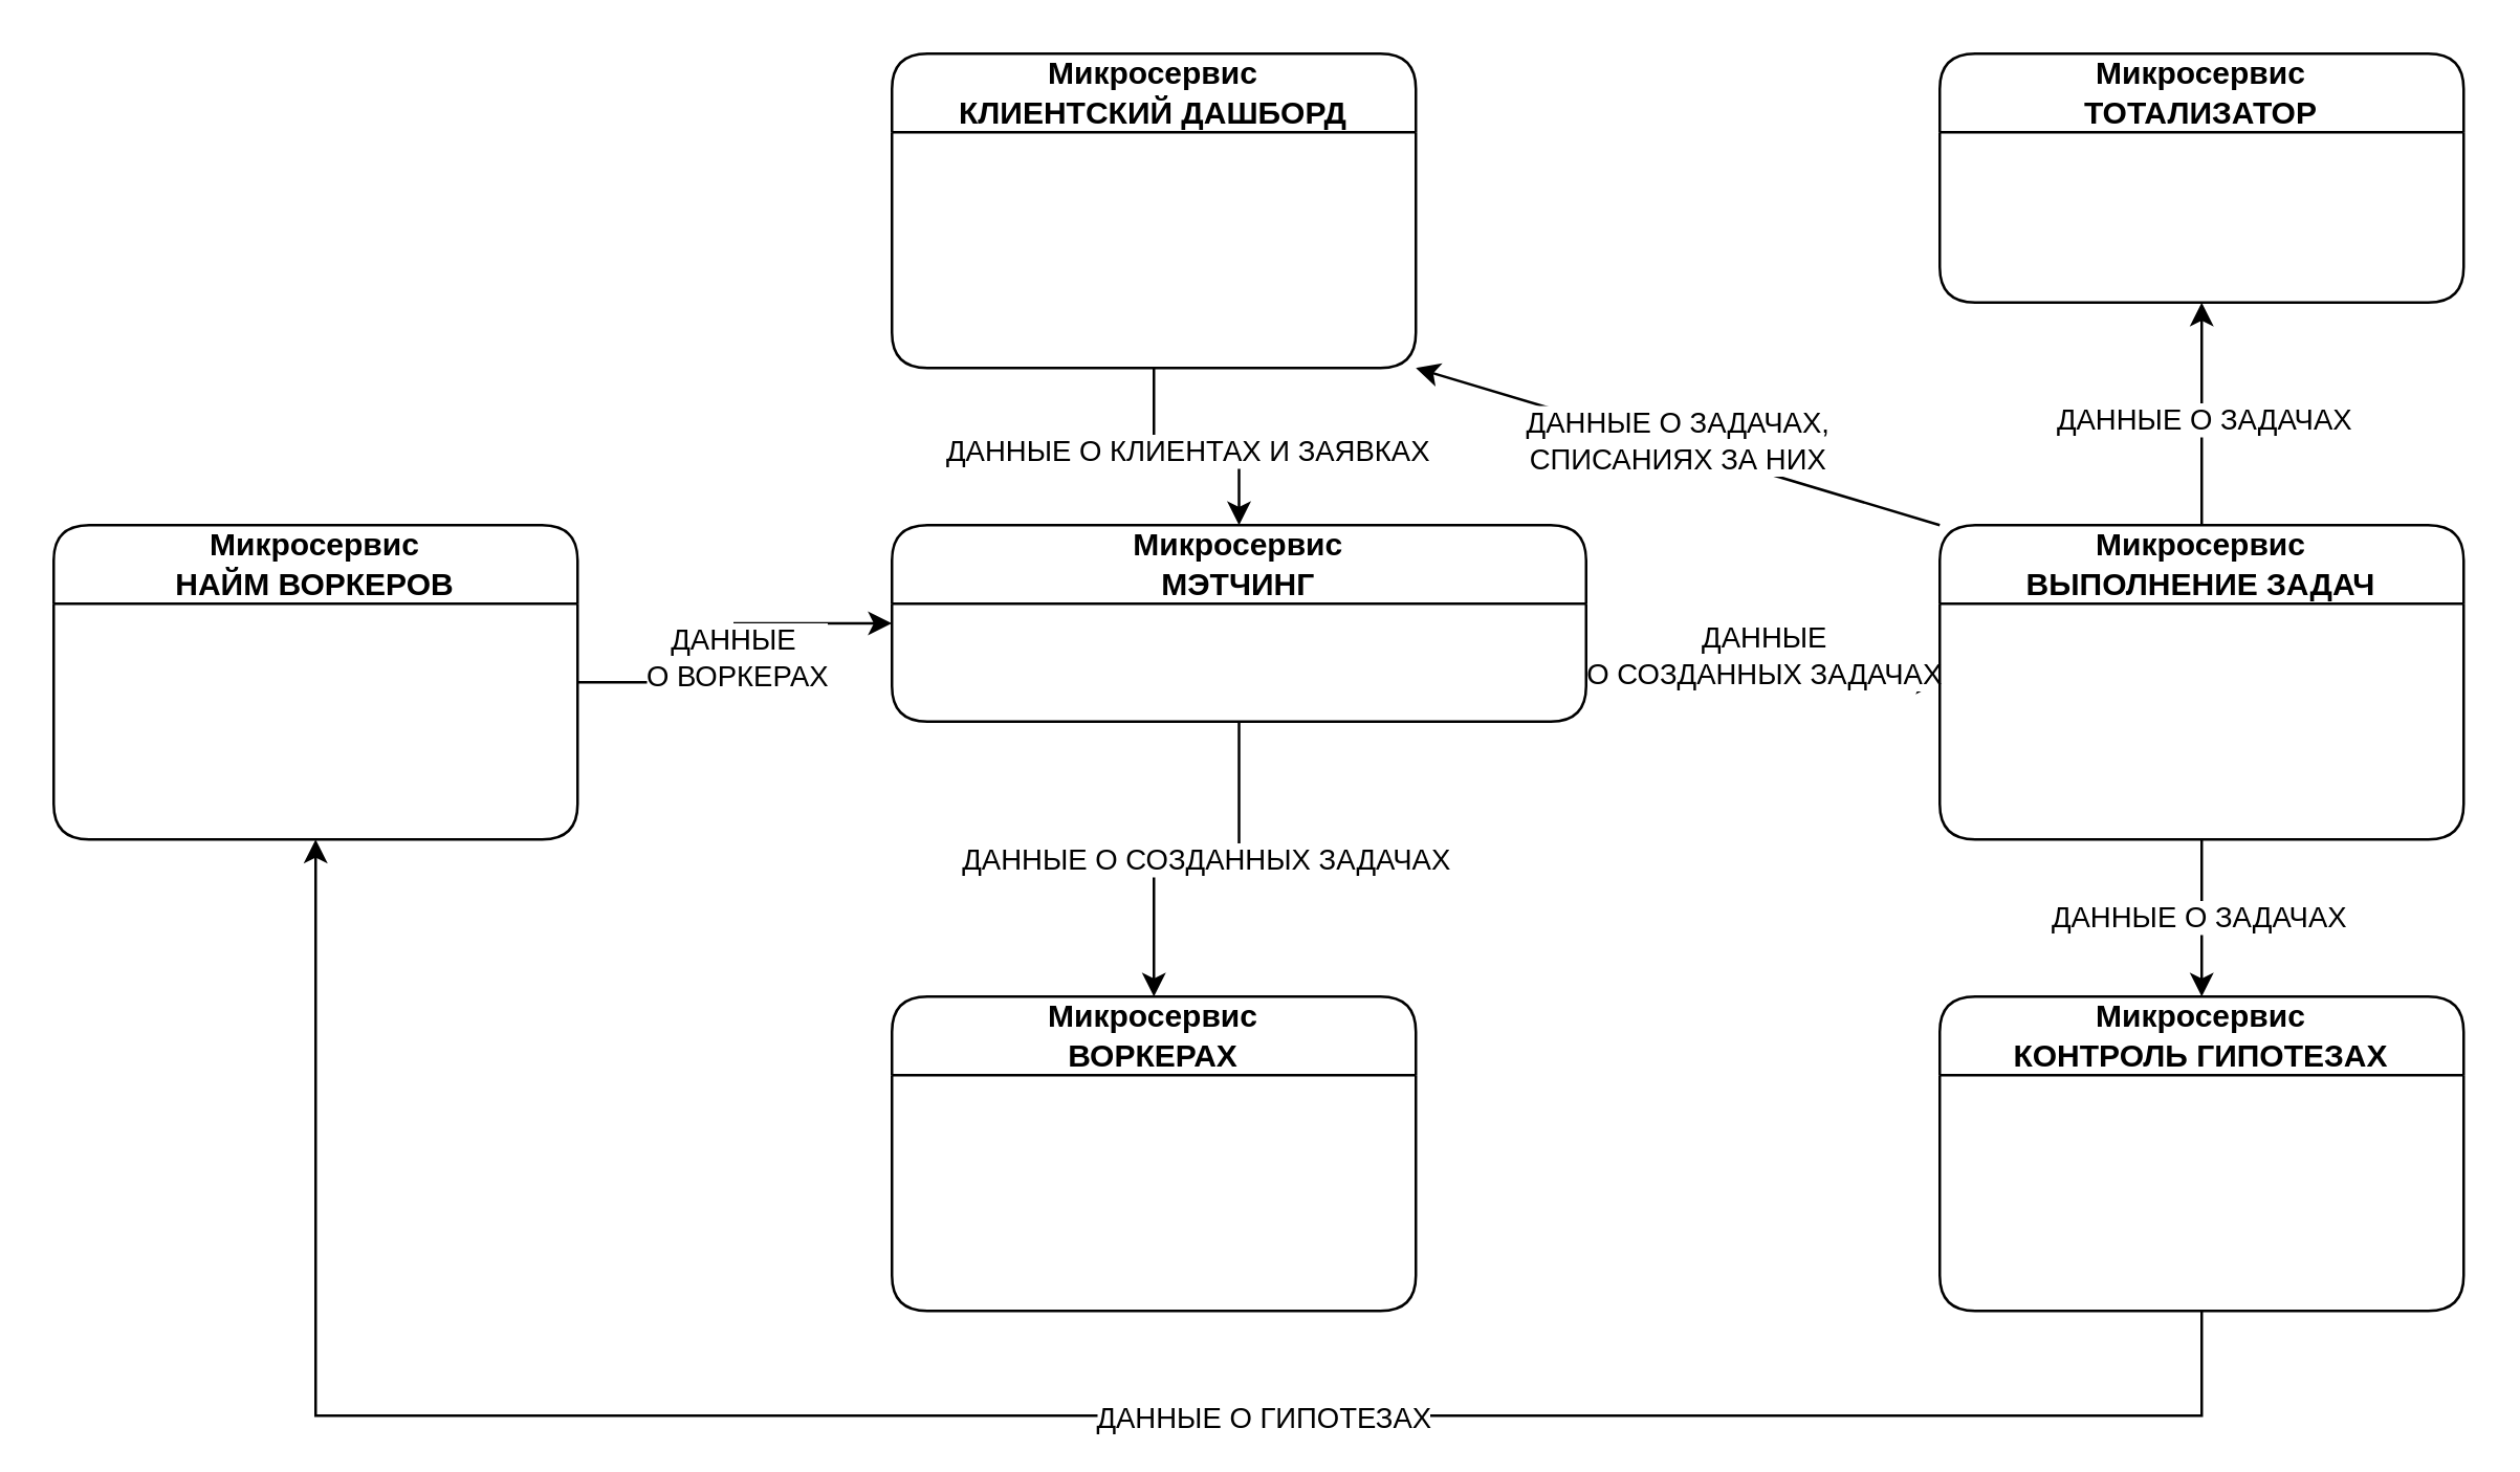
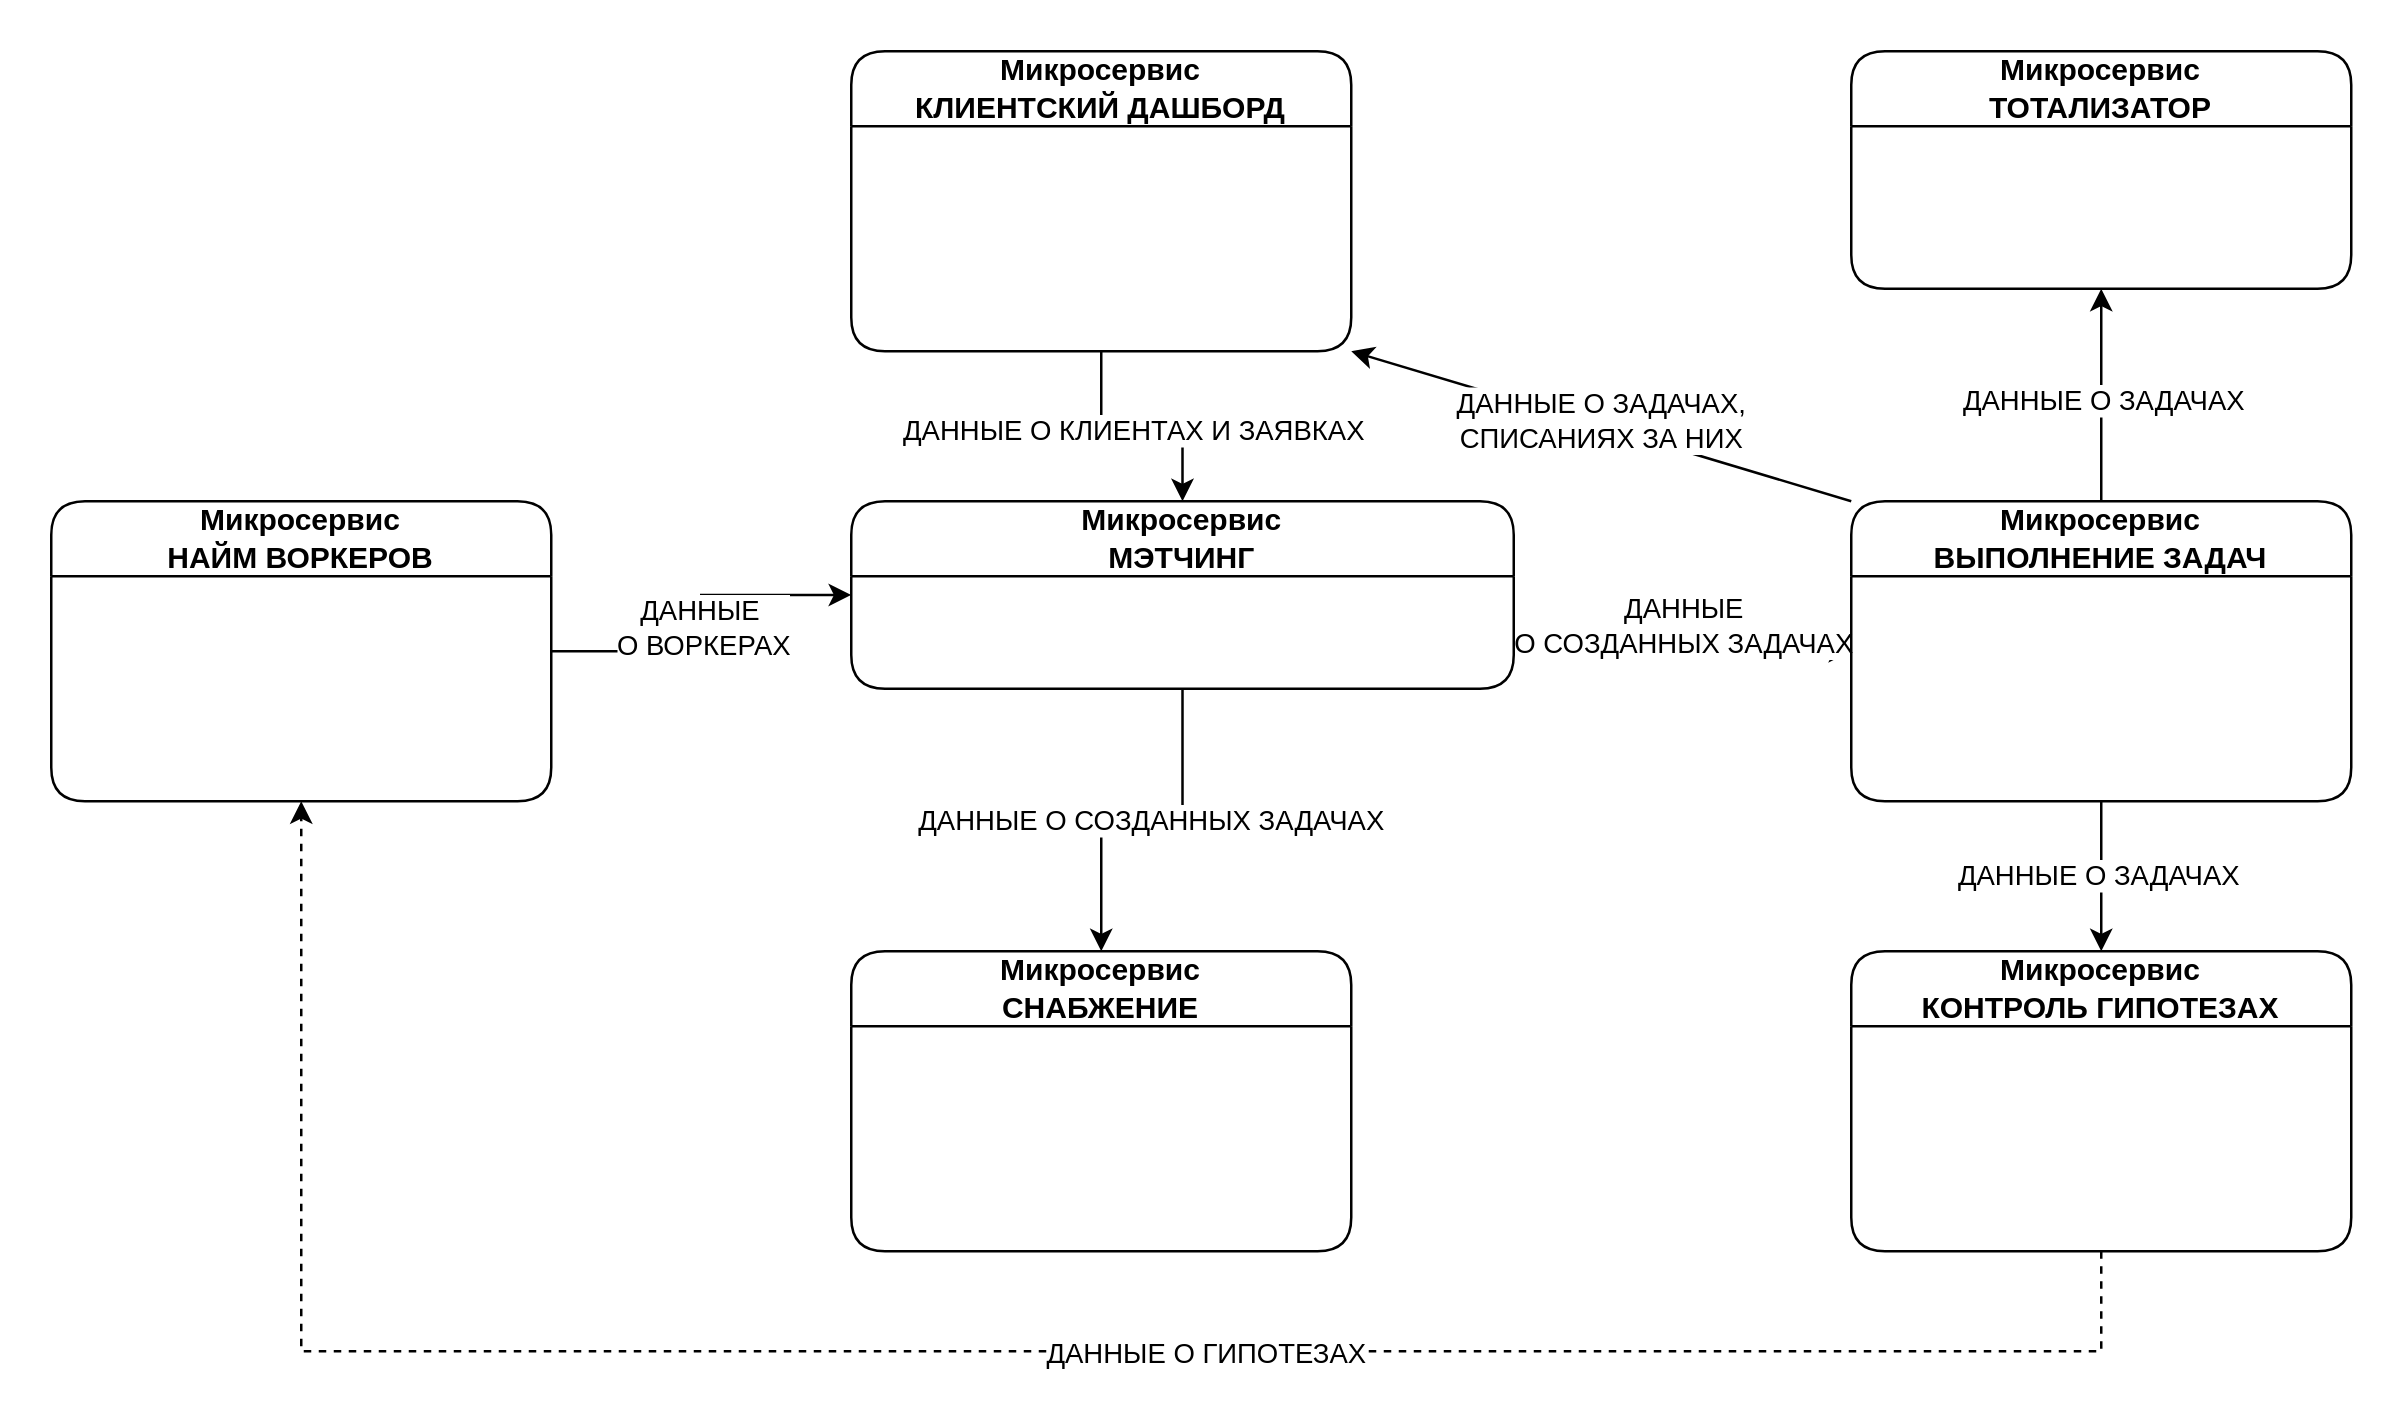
- <mxCell id="13" value="Микросервис&lt;div&gt;ВОРКЕРАХ&lt;/div&gt;" style="swimlane;whiteSpace=wrap;html=1;rounded=1;startSize=30;" vertex="1" parent="1"><mxGeometry x="340" y="380" width="200" height="120" as="geometry" /></mxCell>
+ <mxCell id="13" value="Микросервис&lt;div&gt;СНАБЖЕНИЕ&lt;/div&gt;" style="swimlane;whiteSpace=wrap;html=1;rounded=1;startSize=30;" vertex="1" parent="1"><mxGeometry x="340" y="380" width="200" height="120" as="geometry" /></mxCell>
- <mxCell id="22" style="edgeStyle=orthogonalEdgeStyle;rounded=0;orthogonalLoop=1;jettySize=auto;html=1;exitX=0.5;exitY=1;exitDx=0;exitDy=0;entryX=0.5;entryY=1;entryDx=0;entryDy=0;" edge="1" parent="1" source="24" target="4"><mxGeometry relative="1" as="geometry"><Array as="points"><mxPoint x="840" y="540" /><mxPoint x="120" y="540" /></Array></mxGeometry></mxCell>
+ <mxCell id="22" style="edgeStyle=orthogonalEdgeStyle;rounded=0;orthogonalLoop=1;jettySize=auto;html=1;exitX=0.5;exitY=1;exitDx=0;exitDy=0;entryX=0.5;entryY=1;entryDx=0;entryDy=0;dashed=1;" edge="1" parent="1" source="24" target="4"><mxGeometry relative="1" as="geometry"><Array as="points"><mxPoint x="840" y="540" /><mxPoint x="120" y="540" /></Array></mxGeometry></mxCell>
